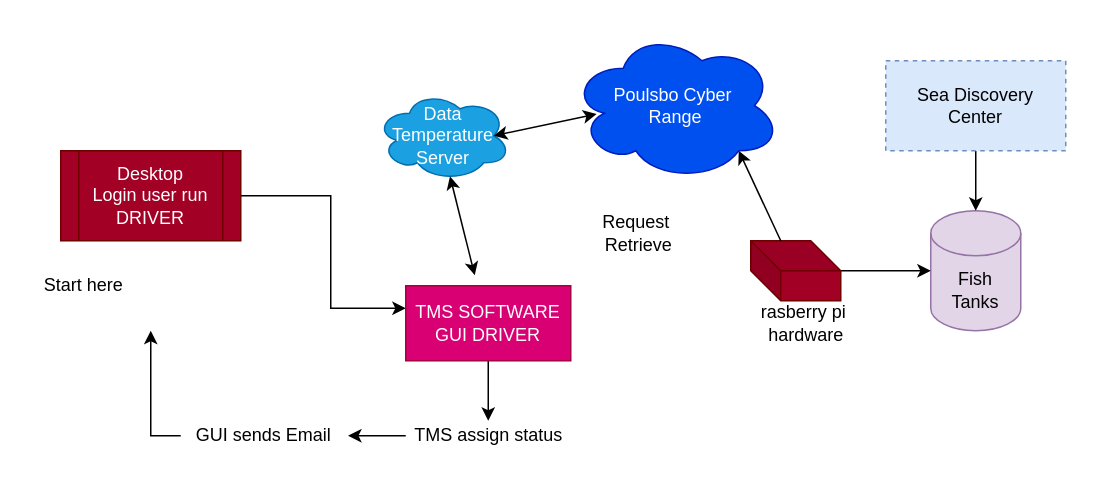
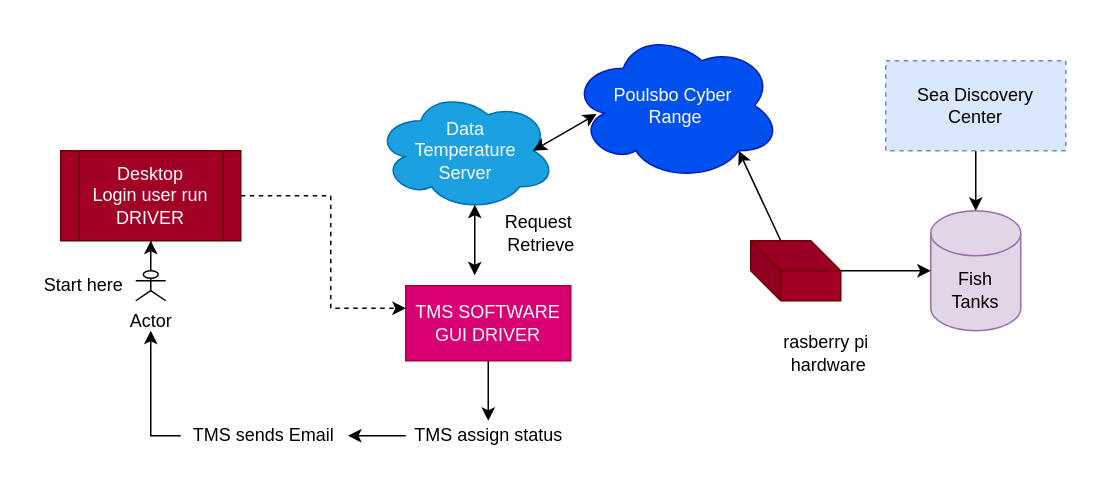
- <mxCell id="12" value="Data &lt;br&gt;Temperature&lt;br&gt;Server" style="ellipse;shape=cloud;whiteSpace=wrap;html=1;fillColor=#1ba1e2;strokeColor=#006EAF;fontColor=#ffffff;" parent="1" vertex="1"><mxGeometry x="250" y="60" width="90" height="60" as="geometry" /></mxCell>
+ <mxCell id="12" value="Data &lt;br&gt;Temperature&lt;br&gt;Server" style="ellipse;shape=cloud;whiteSpace=wrap;html=1;fillColor=#1ba1e2;strokeColor=#006EAF;fontColor=#ffffff;" parent="1" vertex="1"><mxGeometry x="250" y="60" width="120" height="80" as="geometry" /></mxCell>
- <mxCell id="24" value="Request&amp;nbsp;&lt;br&gt;Retrieve" style="text;html=1;align=center;verticalAlign=middle;resizable=0;points=[];autosize=1;" parent="1" vertex="1"><mxGeometry x="395" y="140" width="60" height="30" as="geometry" /></mxCell>
+ <mxCell id="24" value="Request&amp;nbsp;&lt;br&gt;Retrieve" style="text;html=1;align=center;verticalAlign=middle;resizable=0;points=[];autosize=1;" parent="1" vertex="1"><mxGeometry x="330" y="140" width="60" height="30" as="geometry" /></mxCell>
- <mxCell id="8" style="edgeStyle=orthogonalEdgeStyle;rounded=0;orthogonalLoop=1;jettySize=auto;html=1;exitX=1;exitY=0.5;exitDx=0;exitDy=0;" parent="1" source="20" target="10" edge="1"><mxGeometry relative="1" as="geometry"><Array as="points"><mxPoint x="220" y="130" /><mxPoint x="220" y="205" /></Array></mxGeometry></mxCell>
+ <mxCell id="8" style="edgeStyle=orthogonalEdgeStyle;rounded=0;orthogonalLoop=1;jettySize=auto;html=1;exitX=1;exitY=0.5;exitDx=0;exitDy=0;dashed=1;" parent="1" source="20" target="10" edge="1"><mxGeometry relative="1" as="geometry"><Array as="points"><mxPoint x="220" y="130" /><mxPoint x="220" y="205" /></Array></mxGeometry></mxCell>
+ <mxCell id="18" value="" style="edgeStyle=orthogonalEdgeStyle;rounded=0;orthogonalLoop=1;jettySize=auto;html=1;" parent="1" source="19" target="20" edge="1"><mxGeometry relative="1" as="geometry" /></mxCell>
+ <mxCell id="19" value="Actor" style="shape=umlActor;verticalLabelPosition=bottom;verticalAlign=top;html=1;outlineConnect=0;" parent="1" vertex="1"><mxGeometry x="90" y="180" width="20" height="20" as="geometry" /></mxCell>
- <mxCell id="7" value="rasberry pi&lt;br&gt;&amp;nbsp;hardware" style="text;html=1;align=center;verticalAlign=middle;resizable=0;points=[];autosize=1;" parent="1" vertex="1"><mxGeometry x="500" y="200" width="70" height="30" as="geometry" /></mxCell>
+ <mxCell id="7" value="rasberry pi&lt;br&gt;&amp;nbsp;hardware" style="text;html=1;align=center;verticalAlign=middle;resizable=0;points=[];autosize=1;" parent="1" vertex="1"><mxGeometry x="515" y="220" width="70" height="30" as="geometry" /></mxCell>
- <mxCell id="22" value="GUI sends Email" style="text;html=1;align=center;verticalAlign=middle;resizable=0;points=[];autosize=1;" parent="1" vertex="1"><mxGeometry x="120" y="280" width="110" height="20" as="geometry" /></mxCell>
+ <mxCell id="22" value="TMS sends Email" style="text;html=1;align=center;verticalAlign=middle;resizable=0;points=[];autosize=1;" parent="1" vertex="1"><mxGeometry x="120" y="280" width="110" height="20" as="geometry" /></mxCell>
